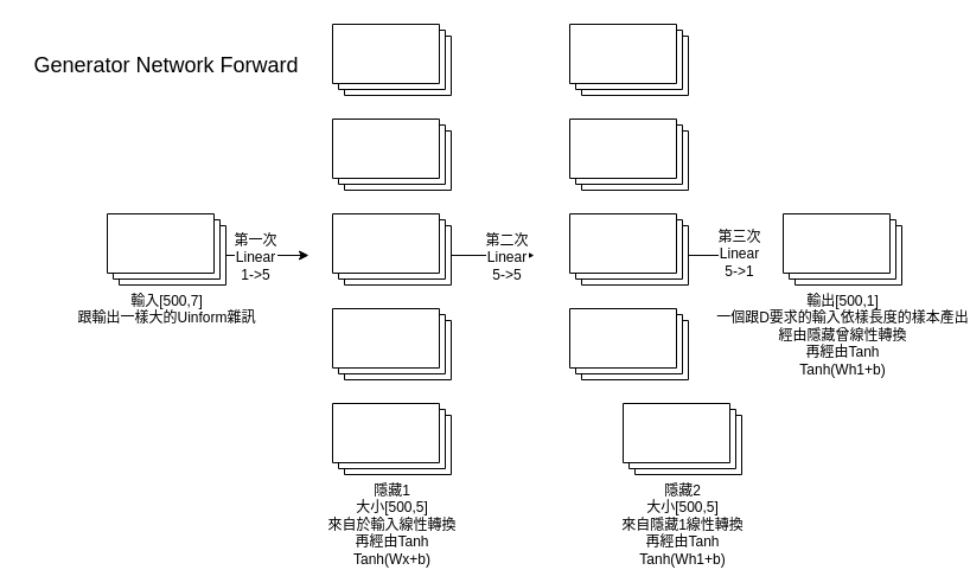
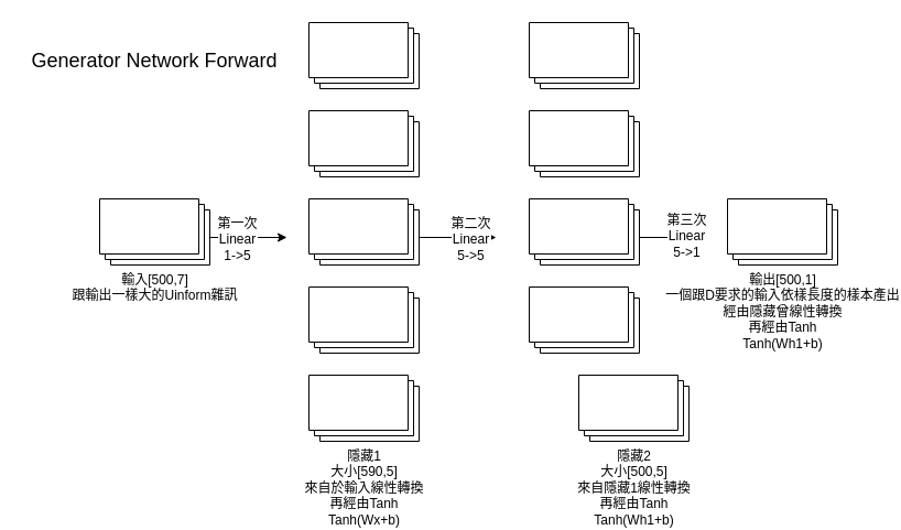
- <mxCell id="11" value="隱藏1&lt;br&gt;大小[500,5]&lt;br&gt;來自於輸入線性轉換&lt;br&gt;再經由Tanh&lt;br&gt;Tanh(Wx+b)&lt;br&gt;" style="verticalLabelPosition=bottom;verticalAlign=top;html=1;shape=mxgraph.basic.layered_rect;dx=10;outlineConnect=0;" vertex="1" parent="1"><mxGeometry x="280" y="340" width="100" height="60" as="geometry" /></mxCell>
+ <mxCell id="11" value="隱藏1&lt;br&gt;大小[590,5]&lt;br&gt;來自於輸入線性轉換&lt;br&gt;再經由Tanh&lt;br&gt;Tanh(Wx+b)&lt;br&gt;" style="verticalLabelPosition=bottom;verticalAlign=top;html=1;shape=mxgraph.basic.layered_rect;dx=10;outlineConnect=0;" vertex="1" parent="1"><mxGeometry x="280" y="340" width="100" height="60" as="geometry" /></mxCell>
